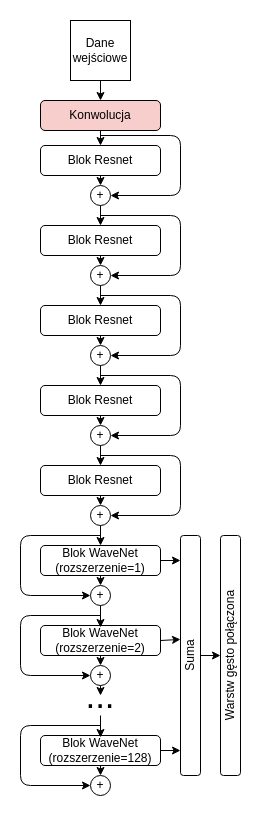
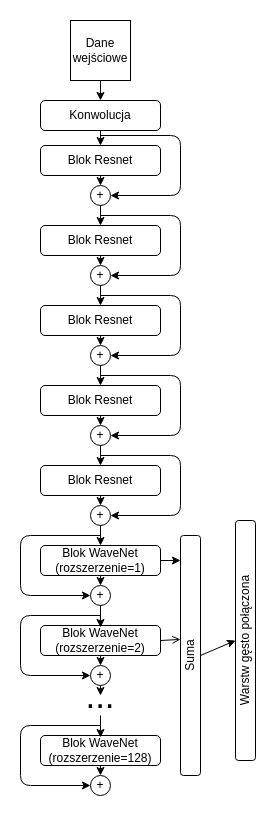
- <mxCell id="3" value="Konwolucja" style="rounded=1;whiteSpace=wrap;html=1;direction=west;horizontal=1;fillColor=#f8cecc;" parent="1" vertex="1"><mxGeometry x="40" y="100" width="120" height="30" as="geometry" /></mxCell>
+ <mxCell id="3" value="Konwolucja" style="rounded=1;whiteSpace=wrap;html=1;direction=west;horizontal=1;" parent="1" vertex="1"><mxGeometry x="40" y="100" width="120" height="30" as="geometry" /></mxCell>
- <mxCell id="50" value="" style="endArrow=classic;html=1;fontSize=12;entryX=0;entryY=0.433;entryDx=0;entryDy=0;entryPerimeter=0;exitX=0;exitY=0.5;exitDx=0;exitDy=0;" parent="1" source="35" target="48" edge="1"><mxGeometry width="50" height="50" relative="1" as="geometry"><mxPoint x="430" y="765" as="sourcePoint" /><mxPoint x="450" y="765.04" as="targetPoint" /></mxGeometry></mxCell>
+ <mxCell id="50" value="" style="endArrow=open;html=1;fontSize=12;entryX=0;entryY=0.433;entryDx=0;entryDy=0;entryPerimeter=0;exitX=0;exitY=0.5;exitDx=0;exitDy=0;" parent="1" source="35" target="48" edge="1"><mxGeometry width="50" height="50" relative="1" as="geometry"><mxPoint x="430" y="765" as="sourcePoint" /><mxPoint x="450" y="765.04" as="targetPoint" /></mxGeometry></mxCell>
- <mxCell id="47" value="Warstw gęsto połączona" style="rounded=1;whiteSpace=wrap;html=1;fontSize=12;horizontal=0;" parent="1" vertex="1"><mxGeometry x="220" y="535" width="20" height="240" as="geometry" /></mxCell>
+ <mxCell id="47" value="Warstw gęsto połączona" style="rounded=1;whiteSpace=wrap;html=1;fontSize=12;horizontal=0;" parent="1" vertex="1"><mxGeometry x="235" y="520" width="20" height="240" as="geometry" /></mxCell>
- <mxCell id="49" value="" style="endArrow=classic;html=1;fontSize=12;exitX=0;exitY=0.5;exitDx=0;exitDy=0;entryX=0;entryY=0.896;entryDx=0;entryDy=0;entryPerimeter=0;" parent="1" source="42" target="48" edge="1"><mxGeometry width="50" height="50" relative="1" as="geometry"><mxPoint x="10" y="865" as="sourcePoint" /><mxPoint x="60" y="815" as="targetPoint" /></mxGeometry></mxCell>
